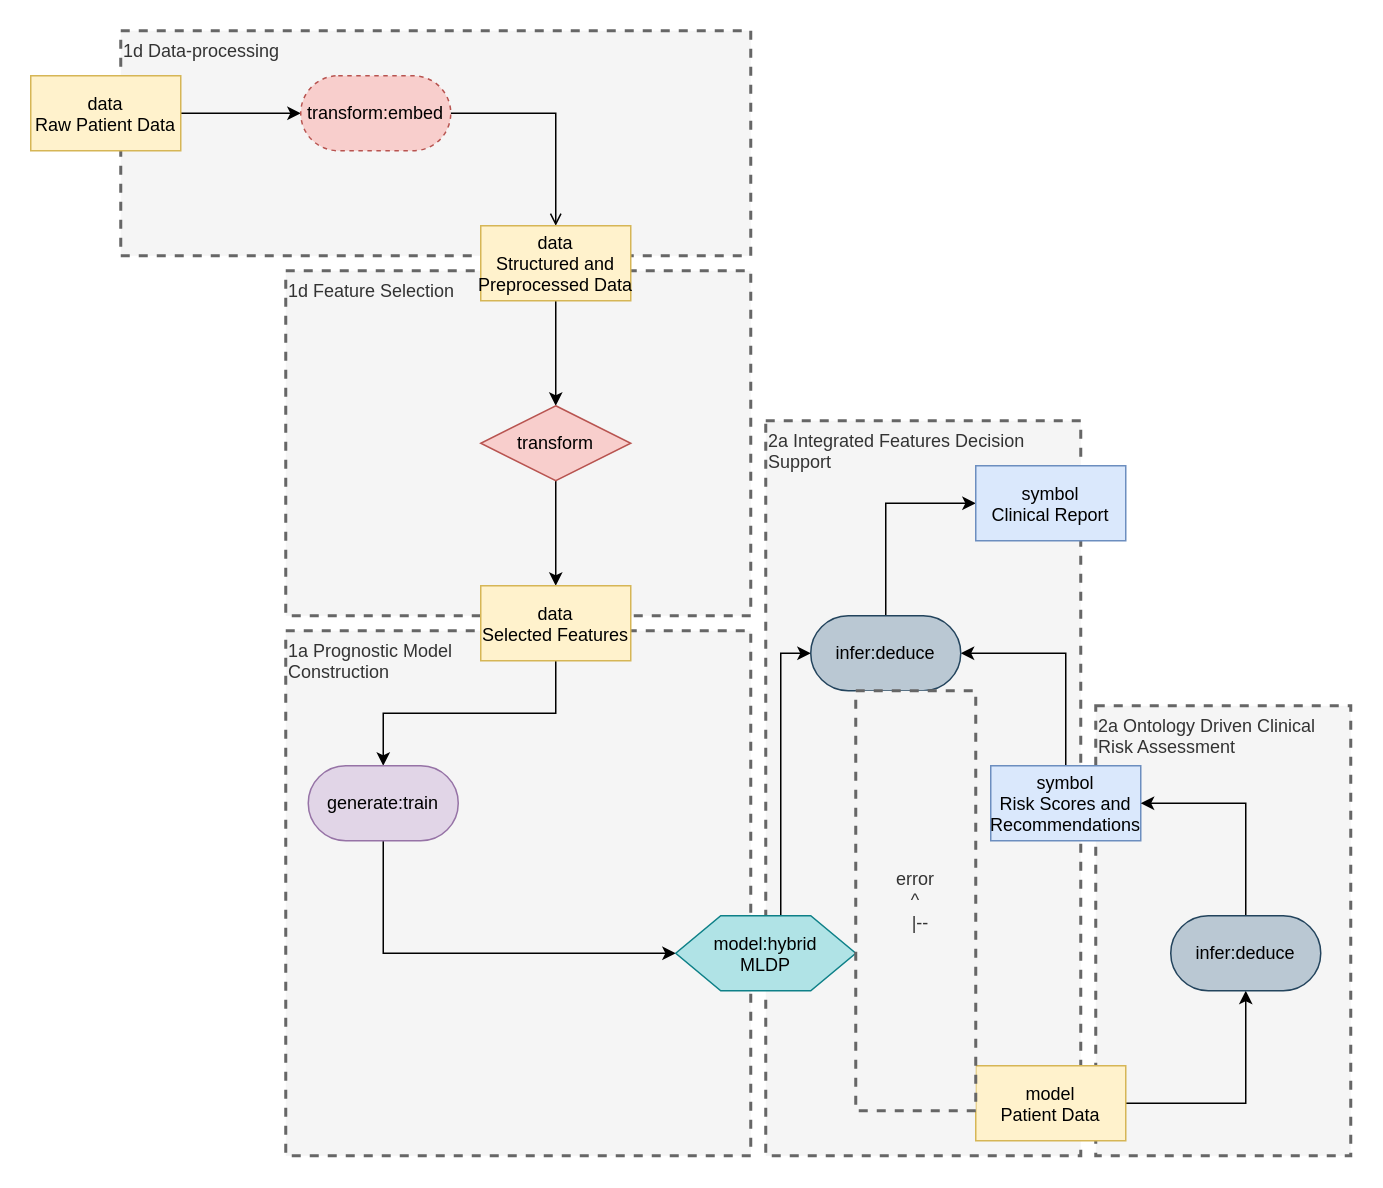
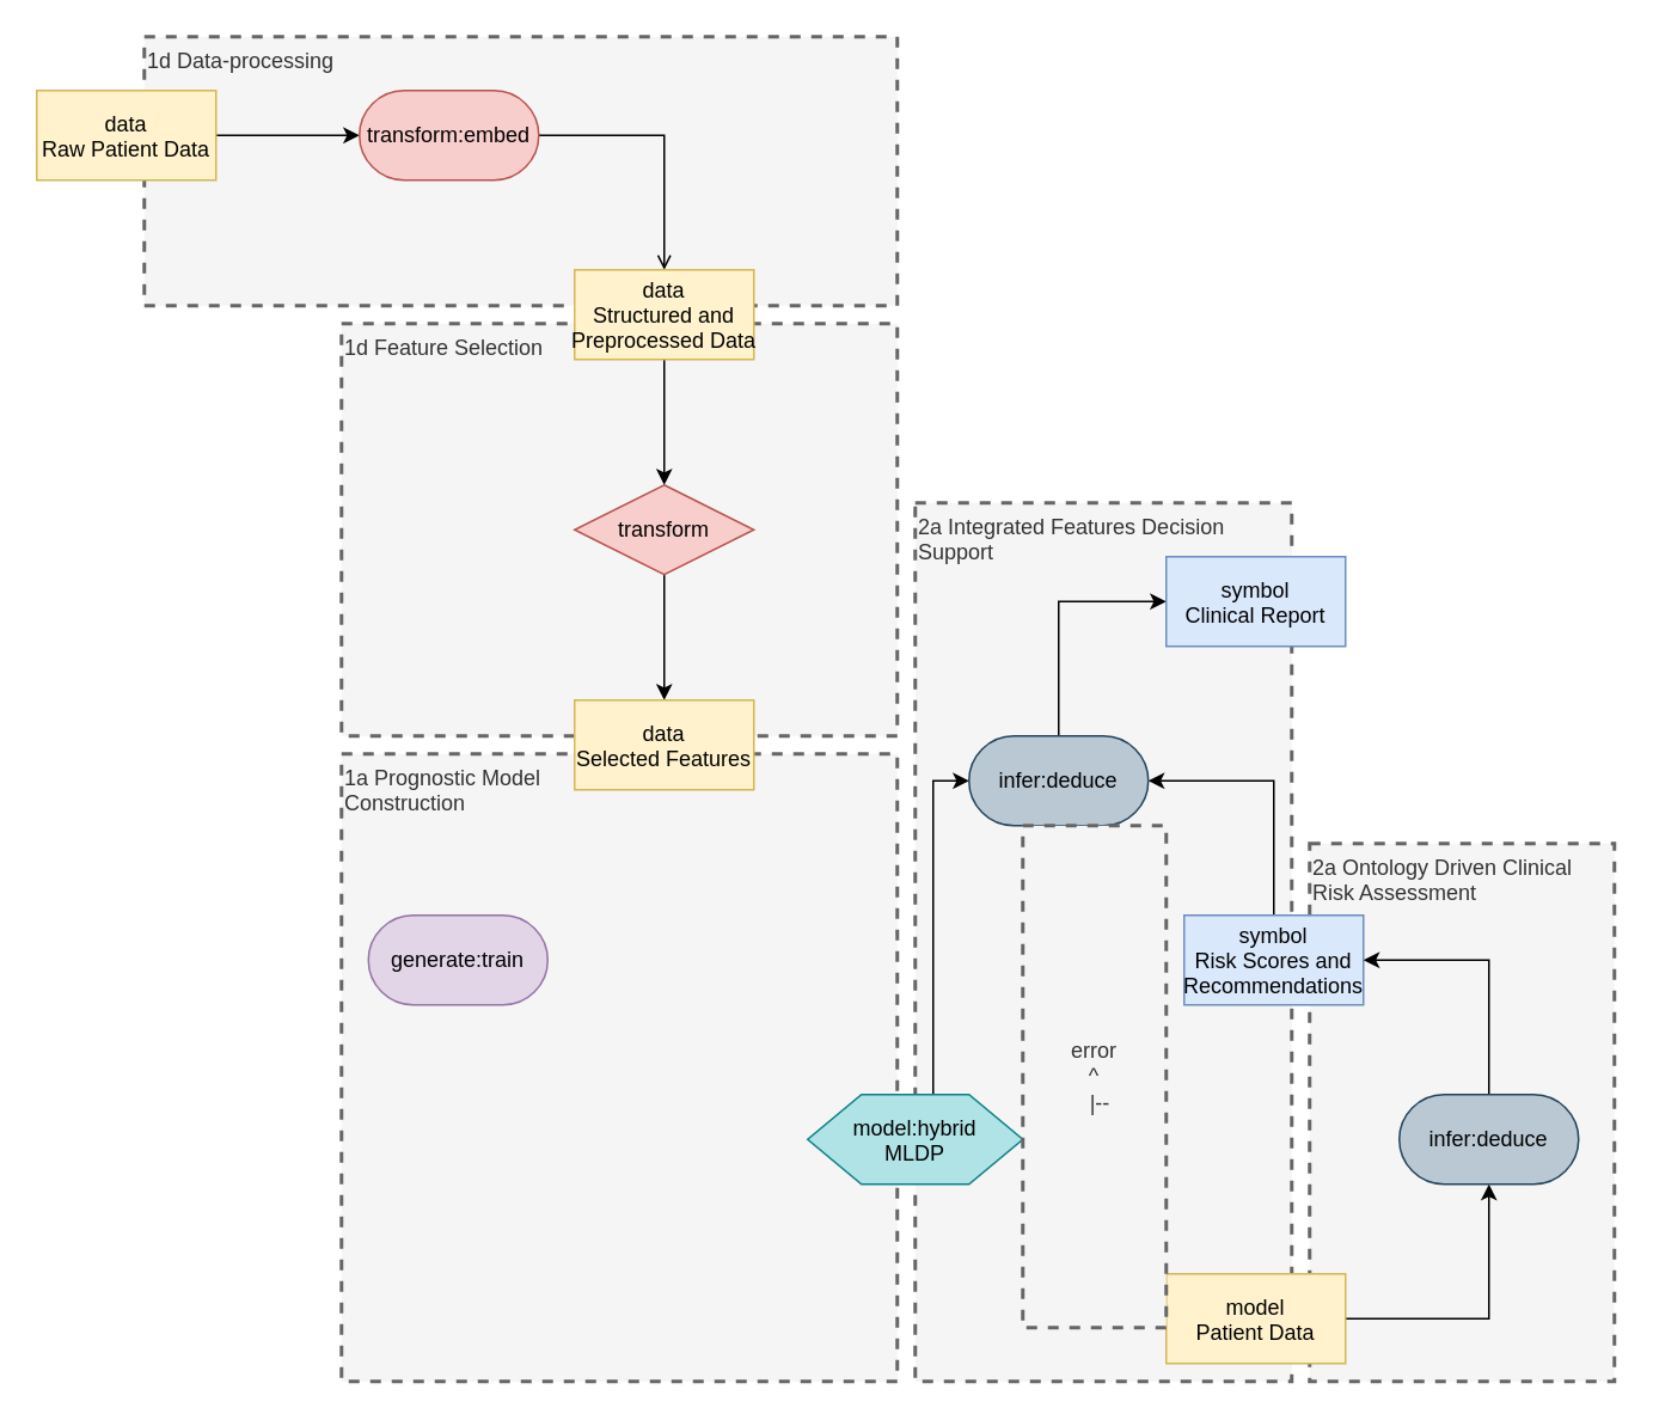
- <mxCell id="10" value="transform:embed" style="rounded=1;whiteSpace=wrap;html=1;arcSize=50;fillColor=#f8cecc;strokeColor=#b85450;dashed=1;" name="transform" vertex="1" parent="1"><mxGeometry x="200" y="50" width="100" height="50" as="geometry" /></mxCell>
+ <mxCell id="10" value="transform:embed" style="rounded=1;whiteSpace=wrap;html=1;arcSize=50;fillColor=#f8cecc;strokeColor=#b85450;" name="transform" vertex="1" parent="1"><mxGeometry x="200" y="50" width="100" height="50" as="geometry" /></mxCell>
- <mxCell id="15" style="edgeStyle=orthogonalEdgeStyle;rounded=0;orthogonalLoop=1;jettySize=auto;html=1;exitX=0.5;exitY=1;exitDx=0;exitDy=0;entryX=0.5;entryY=0;entryDx=0;entryDy=0;" edge="1" parent="1" source="16" target="18"><mxGeometry relative="1" as="geometry" /></mxCell>
- <mxCell id="17" style="edgeStyle=orthogonalEdgeStyle;rounded=0;orthogonalLoop=1;jettySize=auto;html=1;exitX=0.5;exitY=1;exitDx=0;exitDy=0;entryX=0;entryY=0.5;entryDx=0;entryDy=0;" edge="1" parent="1" source="18" target="20"><mxGeometry relative="1" as="geometry" /></mxCell>
